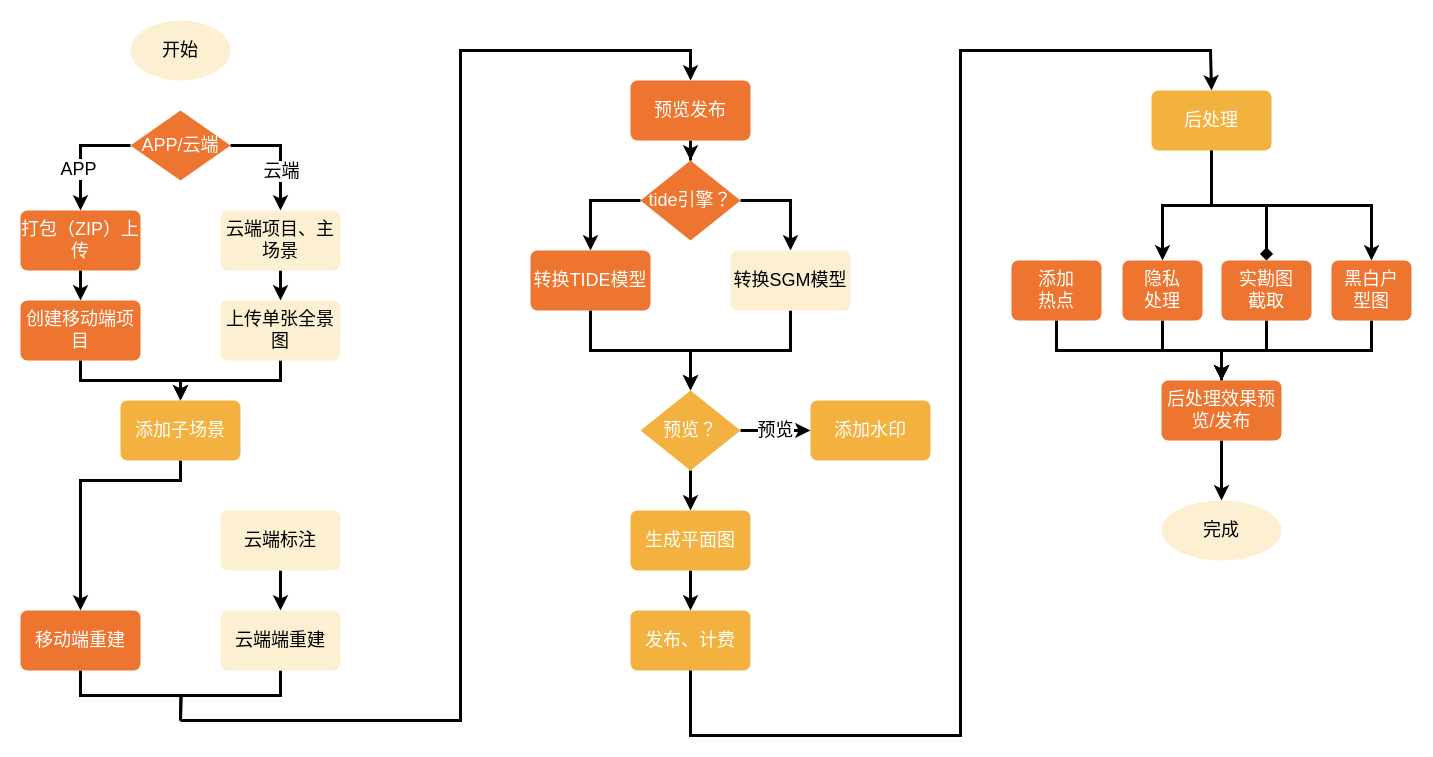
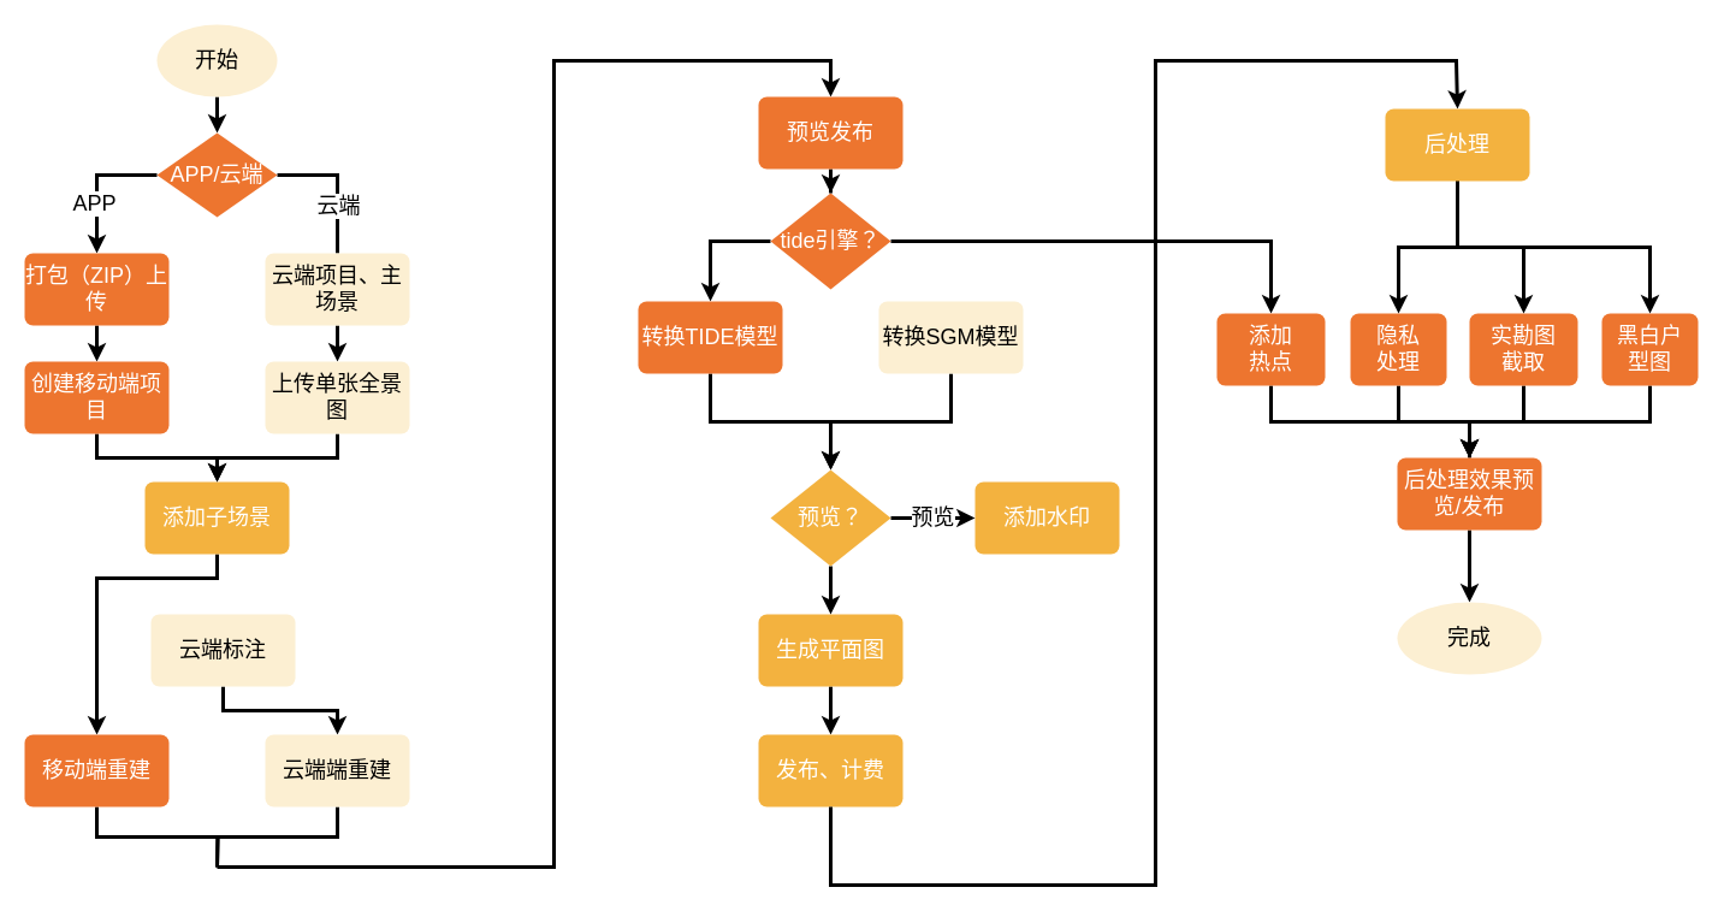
+ <mxCell id="2" value="" style="edgeStyle=orthogonalEdgeStyle;rounded=0;orthogonalLoop=1;jettySize=auto;html=1;fontSize=18;fontColor=#0000CC;strokeWidth=3;" edge="1" parent="1" source="3" target="8"><mxGeometry relative="1" as="geometry" /></mxCell>
- <mxCell id="4" style="edgeStyle=orthogonalEdgeStyle;rounded=0;orthogonalLoop=1;jettySize=auto;html=1;exitX=1;exitY=0.5;exitDx=0;exitDy=0;exitPerimeter=0;fontSize=18;fontColor=#0000CC;strokeWidth=3;" edge="1" parent="1" source="8" target="16"><mxGeometry relative="1" as="geometry" /></mxCell>
+ <mxCell id="4" style="edgeStyle=orthogonalEdgeStyle;rounded=0;orthogonalLoop=1;jettySize=auto;html=1;exitX=1;exitY=0.5;exitDx=0;exitDy=0;exitPerimeter=0;fontSize=18;fontColor=#0000CC;strokeWidth=3;endArrow=none;" edge="1" parent="1" source="8" target="16"><mxGeometry relative="1" as="geometry" /></mxCell>
- <mxCell id="26" style="edgeStyle=orthogonalEdgeStyle;rounded=0;orthogonalLoop=1;jettySize=auto;html=1;exitX=1;exitY=0.5;exitDx=0;exitDy=0;exitPerimeter=0;entryX=0.5;entryY=0;entryDx=0;entryDy=0;fontSize=18;fontColor=#FFFFFF;strokeWidth=3;" edge="1" parent="1" source="27" target="29"><mxGeometry relative="1" as="geometry" /></mxCell>
+ <mxCell id="26" style="edgeStyle=orthogonalEdgeStyle;rounded=0;orthogonalLoop=1;jettySize=auto;html=1;exitX=1;exitY=0.5;exitDx=0;exitDy=0;exitPerimeter=0;fontSize=18;fontColor=#FFFFFF;strokeWidth=3;" edge="1" parent="1" source="27" target="40"><mxGeometry relative="1" as="geometry" /></mxCell>
- <mxCell id="51" style="edgeStyle=orthogonalEdgeStyle;rounded=0;orthogonalLoop=1;jettySize=auto;html=1;exitX=0.5;exitY=1;exitDx=0;exitDy=0;fontSize=18;fontColor=#FFFFFF;endArrow=diamond;endFill=1;strokeWidth=3;" edge="1" parent="1" source="55" target="46"><mxGeometry relative="1" as="geometry" /></mxCell>
+ <mxCell id="51" style="edgeStyle=orthogonalEdgeStyle;rounded=0;orthogonalLoop=1;jettySize=auto;html=1;exitX=0.5;exitY=1;exitDx=0;exitDy=0;fontSize=18;fontColor=#FFFFFF;endArrow=classic;endFill=1;strokeWidth=3;" edge="1" parent="1" source="55" target="46"><mxGeometry relative="1" as="geometry" /></mxCell>
- <mxCell id="18" value="云端标注" style="rounded=1;whiteSpace=wrap;html=1;absoluteArcSize=1;arcSize=14;strokeWidth=2;fontSize=18;fillColor=#FCEFD2;strokeColor=none;" vertex="1" parent="1"><mxGeometry x="220" y="510" width="120" height="60" as="geometry" /></mxCell>
+ <mxCell id="18" value="云端标注" style="rounded=1;whiteSpace=wrap;html=1;absoluteArcSize=1;arcSize=14;strokeWidth=2;fontSize=18;fillColor=#FCEFD2;strokeColor=none;" vertex="1" parent="1"><mxGeometry x="125" y="510" width="120" height="60" as="geometry" /></mxCell>
